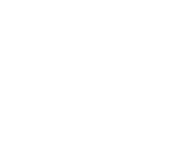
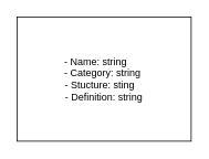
+ <mxCell id="2" value="&lt;div style=&quot;&quot;&gt;&lt;span style=&quot;background-color: initial;&quot;&gt;- Name: string&amp;nbsp; &amp;nbsp; &amp;nbsp;&amp;nbsp;&lt;/span&gt;&lt;/div&gt;&lt;div style=&quot;&quot;&gt;&lt;span style=&quot;background-color: initial;&quot;&gt;- Category: string&amp;nbsp;&lt;/span&gt;&lt;/div&gt;&lt;div style=&quot;&quot;&gt;&lt;span style=&quot;background-color: initial;&quot;&gt;- Stucture: sting&amp;nbsp; &amp;nbsp;&lt;/span&gt;&lt;/div&gt;&lt;div style=&quot;&quot;&gt;&lt;span style=&quot;background-color: initial;&quot;&gt;- Definition: string&lt;/span&gt;&lt;/div&gt;" style="rounded=0;whiteSpace=wrap;html=1;align=center;" parent="1" vertex="1"><mxGeometry x="20" y="20" width="210" height="150" as="geometry" /></mxCell>
